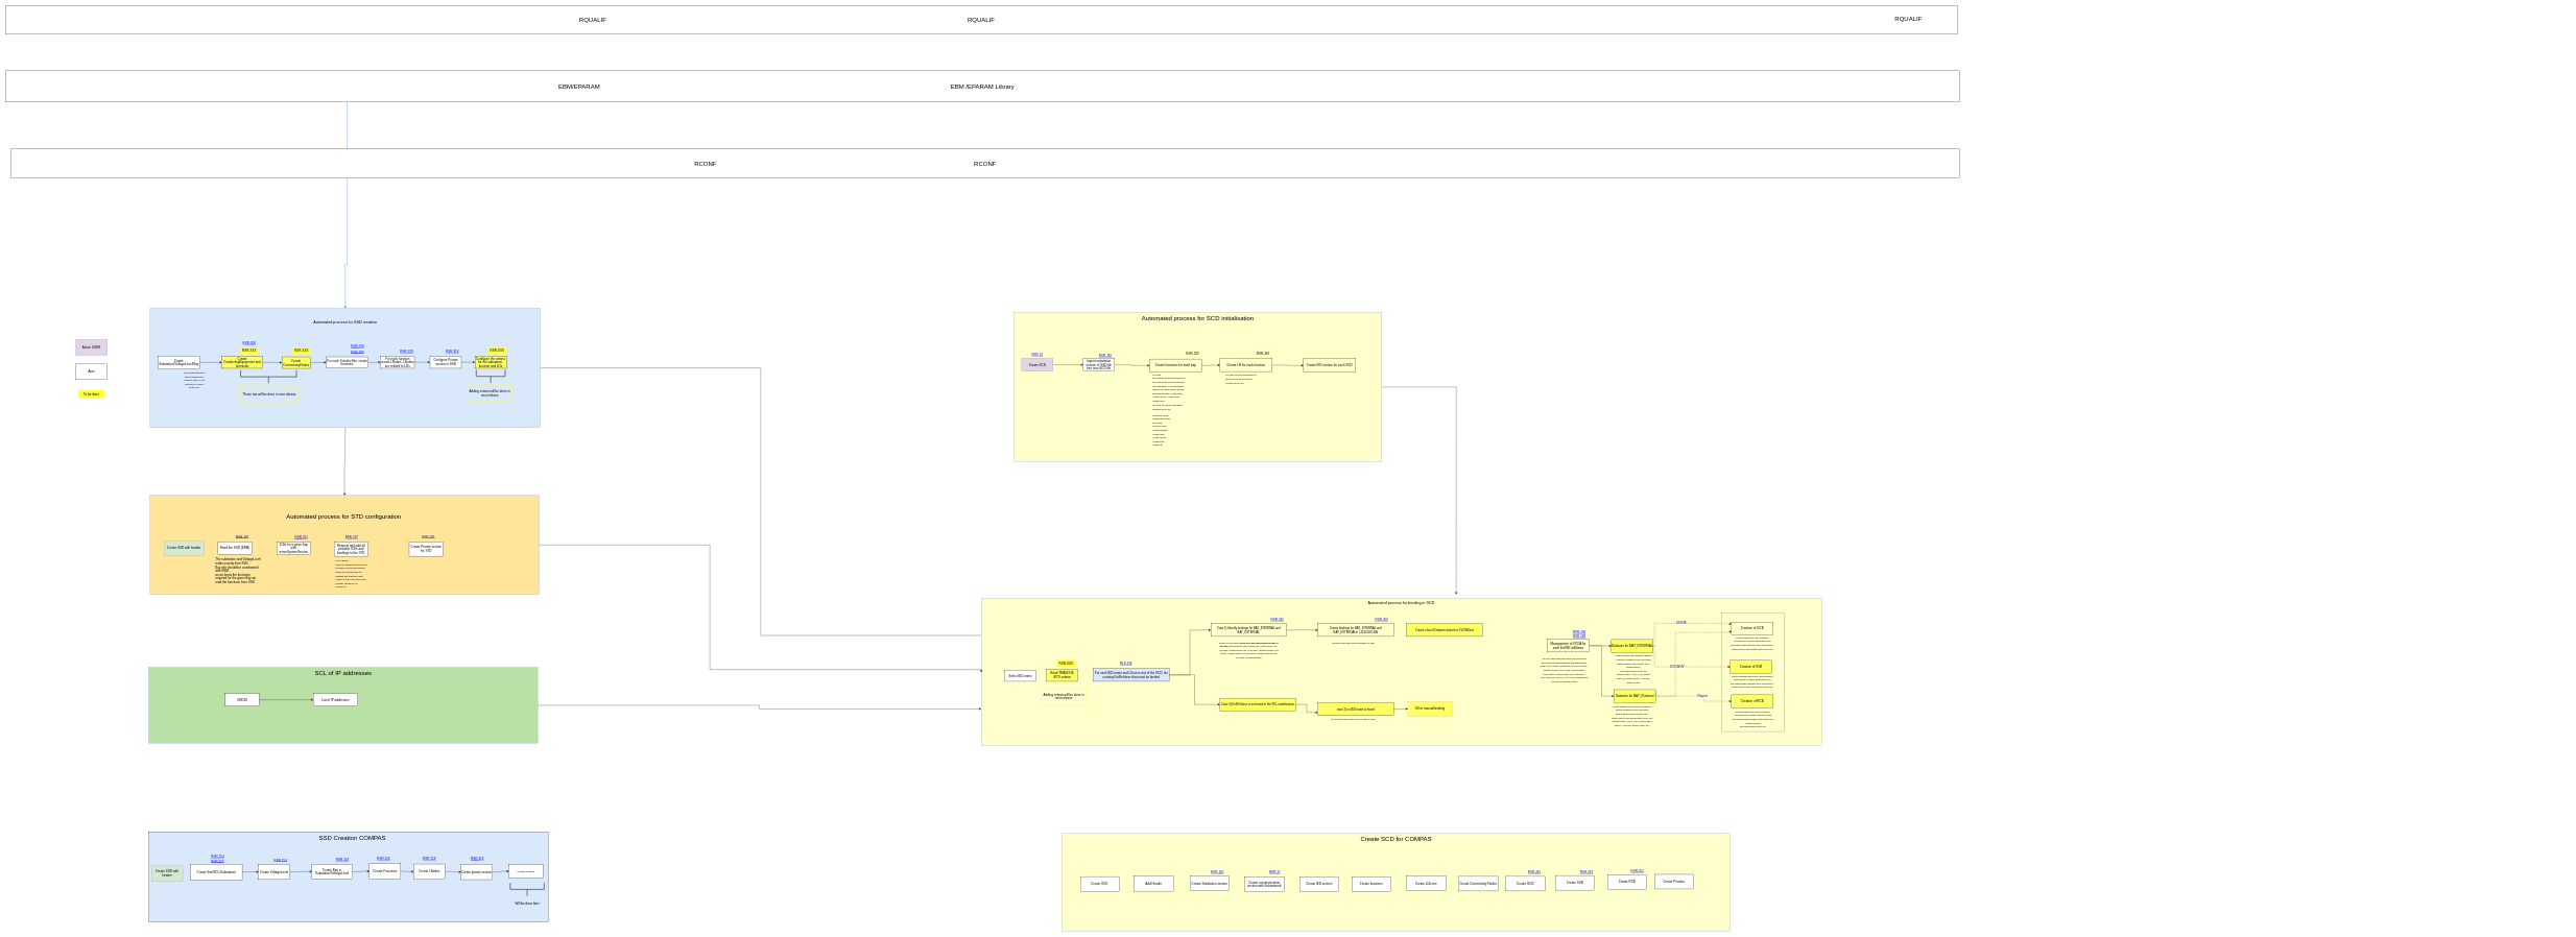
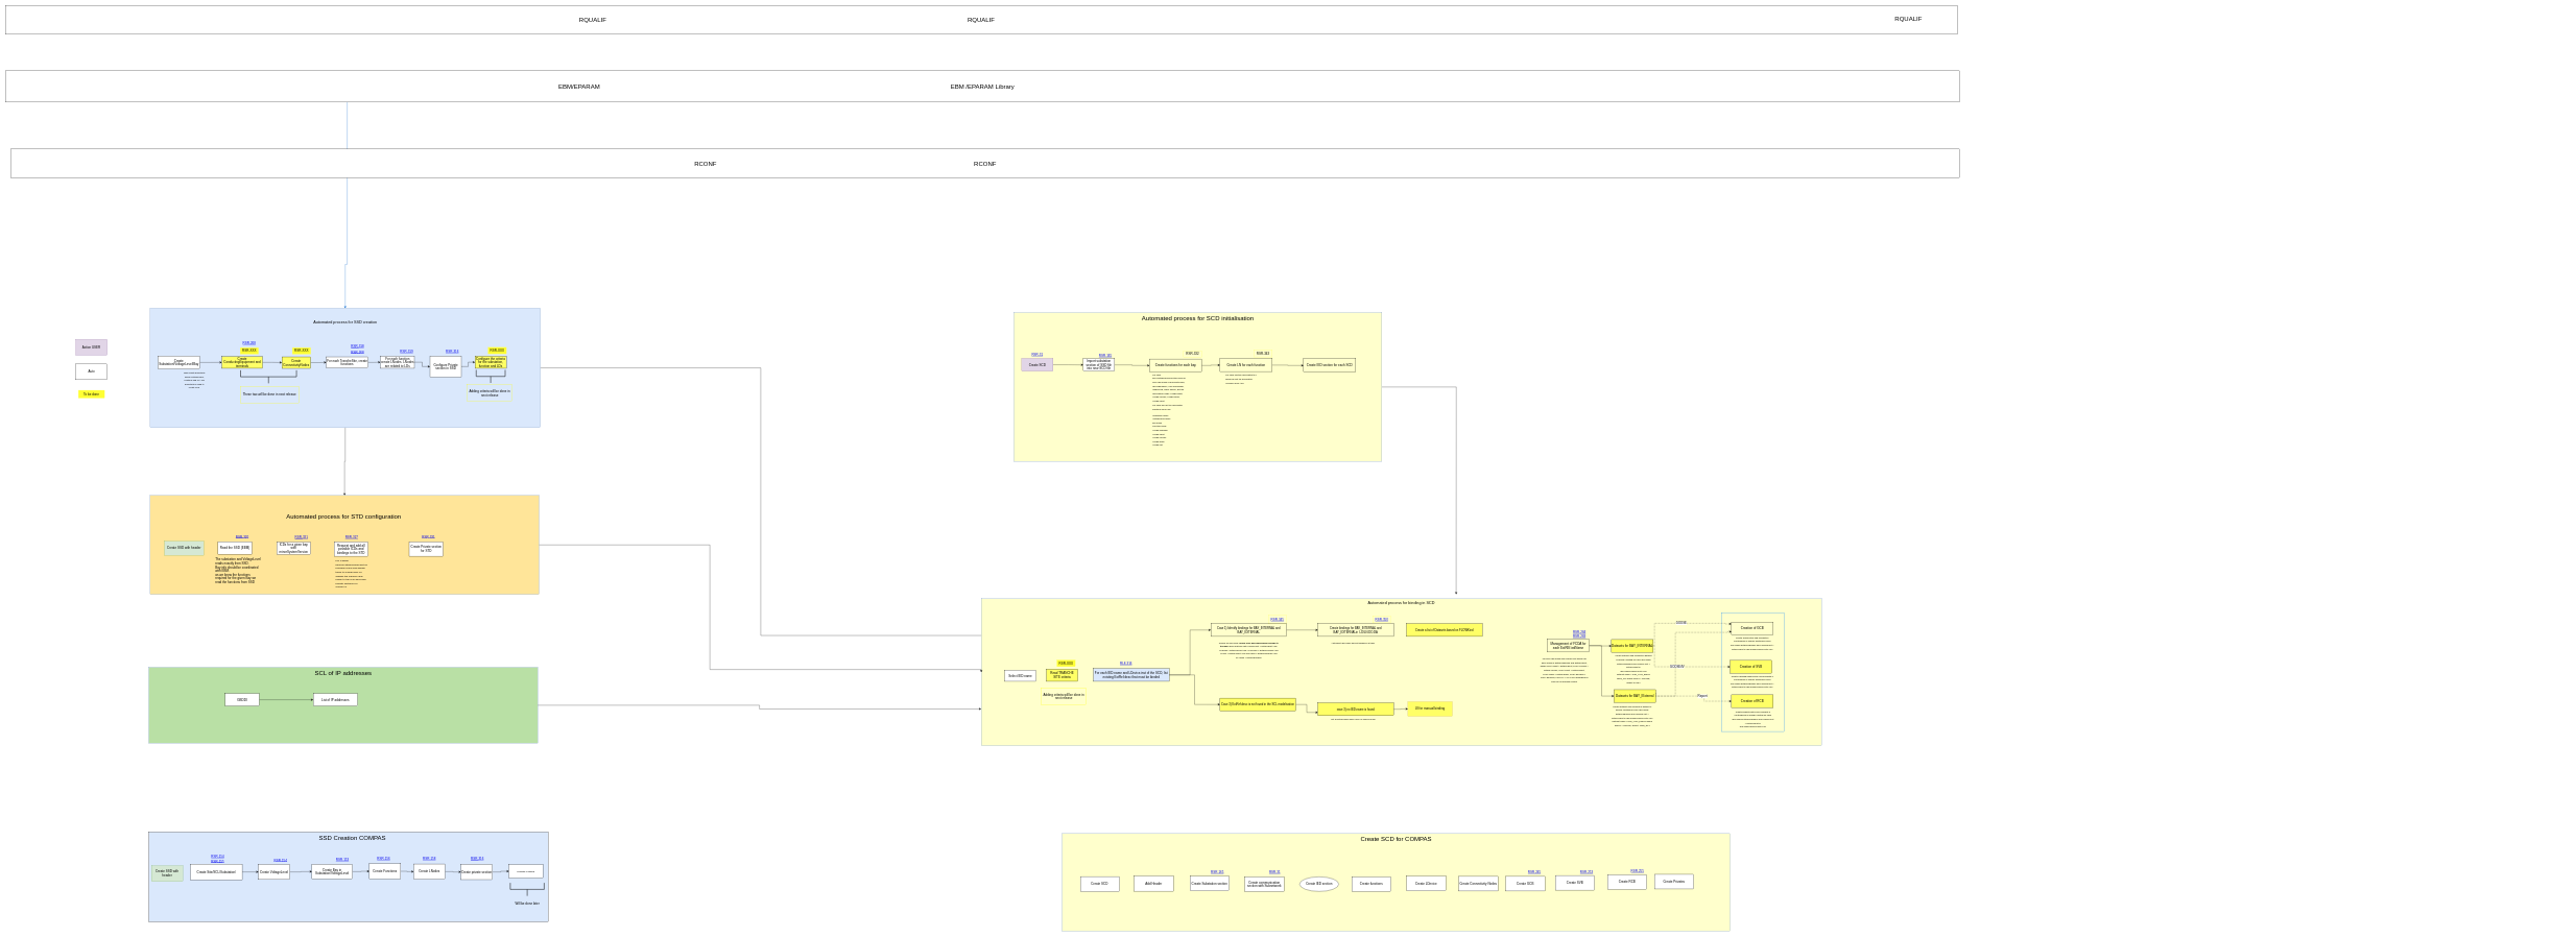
- <mxCell id="38" value="Configure Private section in SSD" style="rounded=0;whiteSpace=wrap;html=1;" vertex="1" parent="1"><mxGeometry x="1647.5" y="1363.83" width="120" height="46.5" as="geometry" /></mxCell>
+ <mxCell id="38" value="Configure Private section in SSD" style="rounded=0;whiteSpace=wrap;html=1;" vertex="1" parent="1"><mxGeometry x="1647.5" y="1363.83" width="120" height="80" as="geometry" /></mxCell>
- <mxCell id="141" value="Create IED section" style="rounded=0;whiteSpace=wrap;html=1;" vertex="1" parent="1"><mxGeometry x="4980" y="3359.87" width="150" height="56" as="geometry" /></mxCell>
+ <mxCell id="141" value="Create IED section" style="ellipse;whiteSpace=wrap;html=1;" vertex="1" parent="1"><mxGeometry x="4980" y="3359.87" width="150" height="56" as="geometry" /></mxCell>
